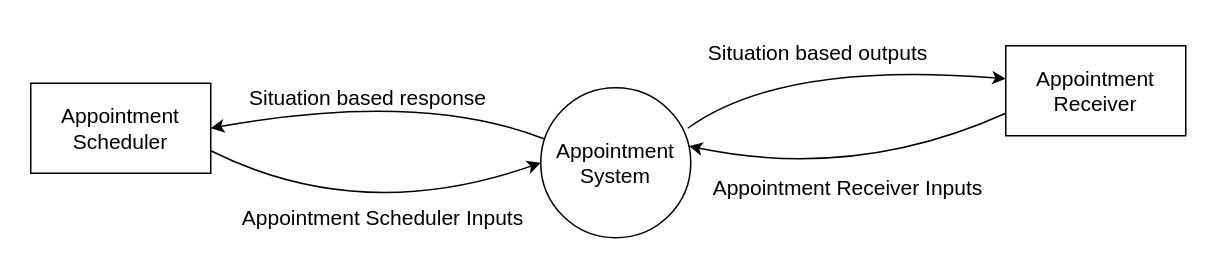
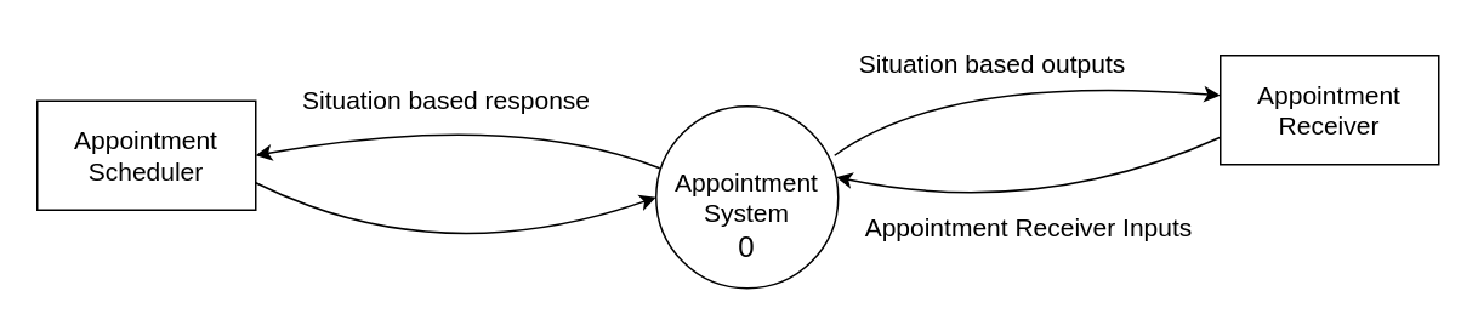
- <mxCell id="12" value="Situation based response" style="text;html=1;strokeColor=none;fillColor=none;align=center;verticalAlign=middle;whiteSpace=wrap;rounded=0;fontSize=14;" vertex="1" parent="1"><mxGeometry x="150" y="50" width="190" height="30" as="geometry" /></mxCell>
+ <mxCell id="12" value="Situation based response" style="text;html=1;strokeColor=none;fillColor=none;align=center;verticalAlign=middle;whiteSpace=wrap;rounded=0;fontSize=14;" vertex="1" parent="1"><mxGeometry x="150" y="40" width="190" height="30" as="geometry" /></mxCell>
+ <mxCell id="13" value="0" style="text;html=1;strokeColor=none;fillColor=none;align=center;verticalAlign=middle;whiteSpace=wrap;rounded=0;fontSize=16;" vertex="1" parent="1"><mxGeometry x="380" y="120" width="60" height="30" as="geometry" /></mxCell>
- <mxCell id="10" value="Appointment Scheduler Inputs" style="text;html=1;strokeColor=none;fillColor=none;align=center;verticalAlign=middle;whiteSpace=wrap;rounded=0;fontSize=14;" vertex="1" parent="1"><mxGeometry x="160" y="130" width="190" height="30" as="geometry" /></mxCell>
